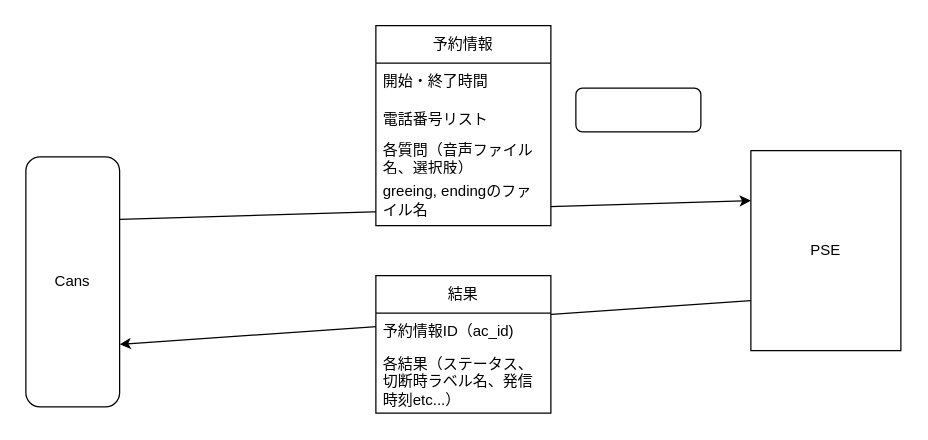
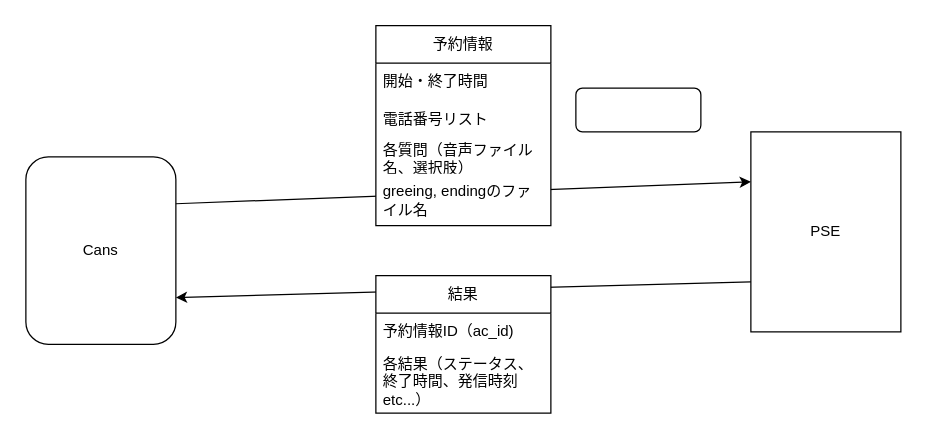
- <mxCell id="3" value="PSE" style="rounded=0;whiteSpace=wrap;html=1;" vertex="1" parent="1"><mxGeometry x="600" y="120" width="120" height="160" as="geometry" /></mxCell>
+ <mxCell id="3" value="PSE" style="rounded=0;whiteSpace=wrap;html=1;" vertex="1" parent="1"><mxGeometry x="600" y="105" width="120" height="160" as="geometry" /></mxCell>
- <mxCell id="2" value="Cans" style="rounded=1;whiteSpace=wrap;html=1;" vertex="1" parent="1"><mxGeometry x="20" y="125" width="75" height="200" as="geometry" /></mxCell>
+ <mxCell id="2" value="Cans" style="rounded=1;whiteSpace=wrap;html=1;" vertex="1" parent="1"><mxGeometry x="20" y="125" width="120" height="150" as="geometry" /></mxCell>
- <mxCell id="13" value="各結果（ステータス、切断時ラベル名、発信時刻etc...）" style="text;strokeColor=none;fillColor=none;align=left;verticalAlign=middle;spacingLeft=4;spacingRight=4;overflow=hidden;points=[[0,0.5],[1,0.5]];portConstraint=eastwest;rotatable=0;whiteSpace=wrap;html=1;" vertex="1" parent="11"><mxGeometry y="60" width="140" height="50" as="geometry" /></mxCell>
+ <mxCell id="13" value="各結果（ステータス、終了時間、発信時刻etc...）" style="text;strokeColor=none;fillColor=none;align=left;verticalAlign=middle;spacingLeft=4;spacingRight=4;overflow=hidden;points=[[0,0.5],[1,0.5]];portConstraint=eastwest;rotatable=0;whiteSpace=wrap;html=1;" vertex="1" parent="11"><mxGeometry y="60" width="140" height="50" as="geometry" /></mxCell>
